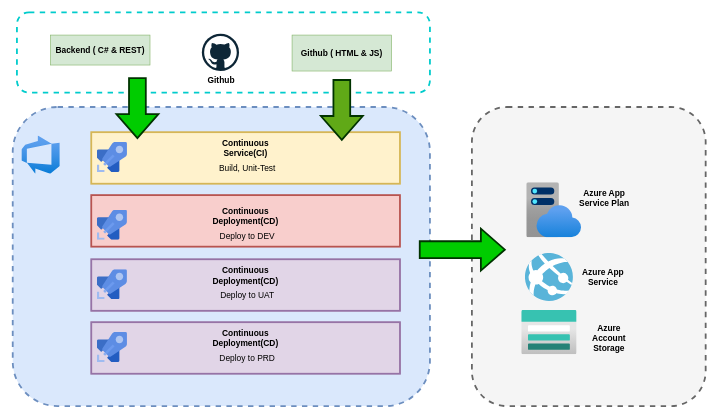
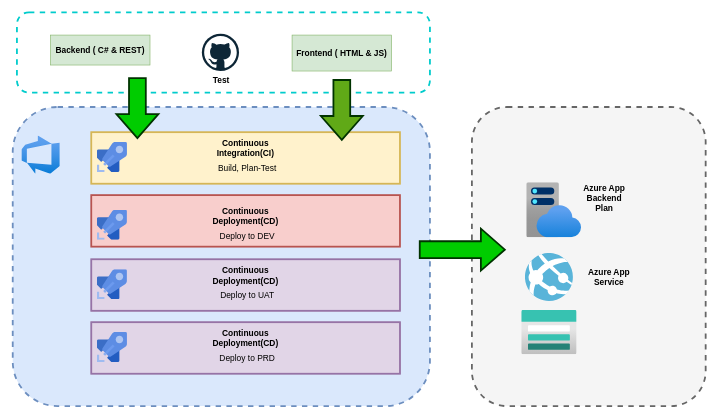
- <mxCell id="6" value="Github ( HTML &amp;amp; JS)" style="rounded=0;whiteSpace=wrap;html=1;fillColor=#d5e8d4;strokeColor=#82b366;fontStyle=1;fontSize=14;" vertex="1" parent="1"><mxGeometry x="486" y="58" width="166" height="60" as="geometry" /></mxCell>
+ <mxCell id="6" value="Frontend ( HTML &amp;amp; JS)" style="rounded=0;whiteSpace=wrap;html=1;fillColor=#d5e8d4;strokeColor=#82b366;fontStyle=1;fontSize=14;" vertex="1" parent="1"><mxGeometry x="486" y="58" width="166" height="60" as="geometry" /></mxCell>
- <mxCell id="8" value="Github" style="text;html=1;strokeColor=none;fillColor=none;align=center;verticalAlign=middle;whiteSpace=wrap;rounded=0;fontStyle=1;fontSize=14;" vertex="1" parent="1"><mxGeometry x="337.5" y="118" width="60" height="30" as="geometry" /></mxCell>
+ <mxCell id="8" value="Test" style="text;html=1;strokeColor=none;fillColor=none;align=center;verticalAlign=middle;whiteSpace=wrap;rounded=0;fontStyle=1;fontSize=14;" vertex="1" parent="1"><mxGeometry x="337.5" y="118" width="60" height="30" as="geometry" /></mxCell>
- <mxCell id="13" value="Continuous Service(CI)" style="text;html=1;strokeColor=none;fillColor=none;align=center;verticalAlign=middle;whiteSpace=wrap;rounded=0;fontStyle=1;fontSize=14;" vertex="1" parent="10"><mxGeometry x="196" y="12" width="123" height="30" as="geometry" /></mxCell>
+ <mxCell id="13" value="Continuous Integration(CI)" style="text;html=1;strokeColor=none;fillColor=none;align=center;verticalAlign=middle;whiteSpace=wrap;rounded=0;fontStyle=1;fontSize=14;" vertex="1" parent="10"><mxGeometry x="196" y="12" width="123" height="30" as="geometry" /></mxCell>
- <mxCell id="14" value="Build, Unit-Test" style="text;html=1;strokeColor=none;fillColor=none;align=center;verticalAlign=middle;whiteSpace=wrap;rounded=0;fontStyle=0;fontSize=14;" vertex="1" parent="10"><mxGeometry x="199" y="45" width="123" height="30" as="geometry" /></mxCell>
+ <mxCell id="14" value="Build, Plan-Test" style="text;html=1;strokeColor=none;fillColor=none;align=center;verticalAlign=middle;whiteSpace=wrap;rounded=0;fontStyle=0;fontSize=14;" vertex="1" parent="10"><mxGeometry x="199" y="45" width="123" height="30" as="geometry" /></mxCell>
- <mxCell id="34" value="Azure App Service Plan" style="text;html=1;strokeColor=none;fillColor=none;align=center;verticalAlign=middle;whiteSpace=wrap;rounded=0;fontStyle=1;fontSize=14;" vertex="1" parent="1"><mxGeometry x="964" y="315" width="86" height="30" as="geometry" /></mxCell>
+ <mxCell id="34" value="Azure App Backend Plan" style="text;html=1;strokeColor=none;fillColor=none;align=center;verticalAlign=middle;whiteSpace=wrap;rounded=0;fontStyle=1;fontSize=14;" vertex="1" parent="1"><mxGeometry x="964" y="315" width="86" height="30" as="geometry" /></mxCell>
- <mxCell id="35" value="Azure App Service" style="text;html=1;strokeColor=none;fillColor=none;align=center;verticalAlign=middle;whiteSpace=wrap;rounded=0;fontStyle=1;fontSize=14;" vertex="1" parent="1"><mxGeometry x="962" y="447" width="86" height="30" as="geometry" /></mxCell>
+ <mxCell id="35" value="Azure App Service" style="text;html=1;strokeColor=none;fillColor=none;align=center;verticalAlign=middle;whiteSpace=wrap;rounded=0;fontStyle=1;fontSize=14;" vertex="1" parent="1"><mxGeometry x="972" y="447" width="86" height="30" as="geometry" /></mxCell>
- <mxCell id="36" value="Azure Account Storage" style="text;html=1;strokeColor=none;fillColor=none;align=center;verticalAlign=middle;whiteSpace=wrap;rounded=0;fontStyle=1;fontSize=14;" vertex="1" parent="1"><mxGeometry x="972" y="549" width="86" height="30" as="geometry" /></mxCell>
